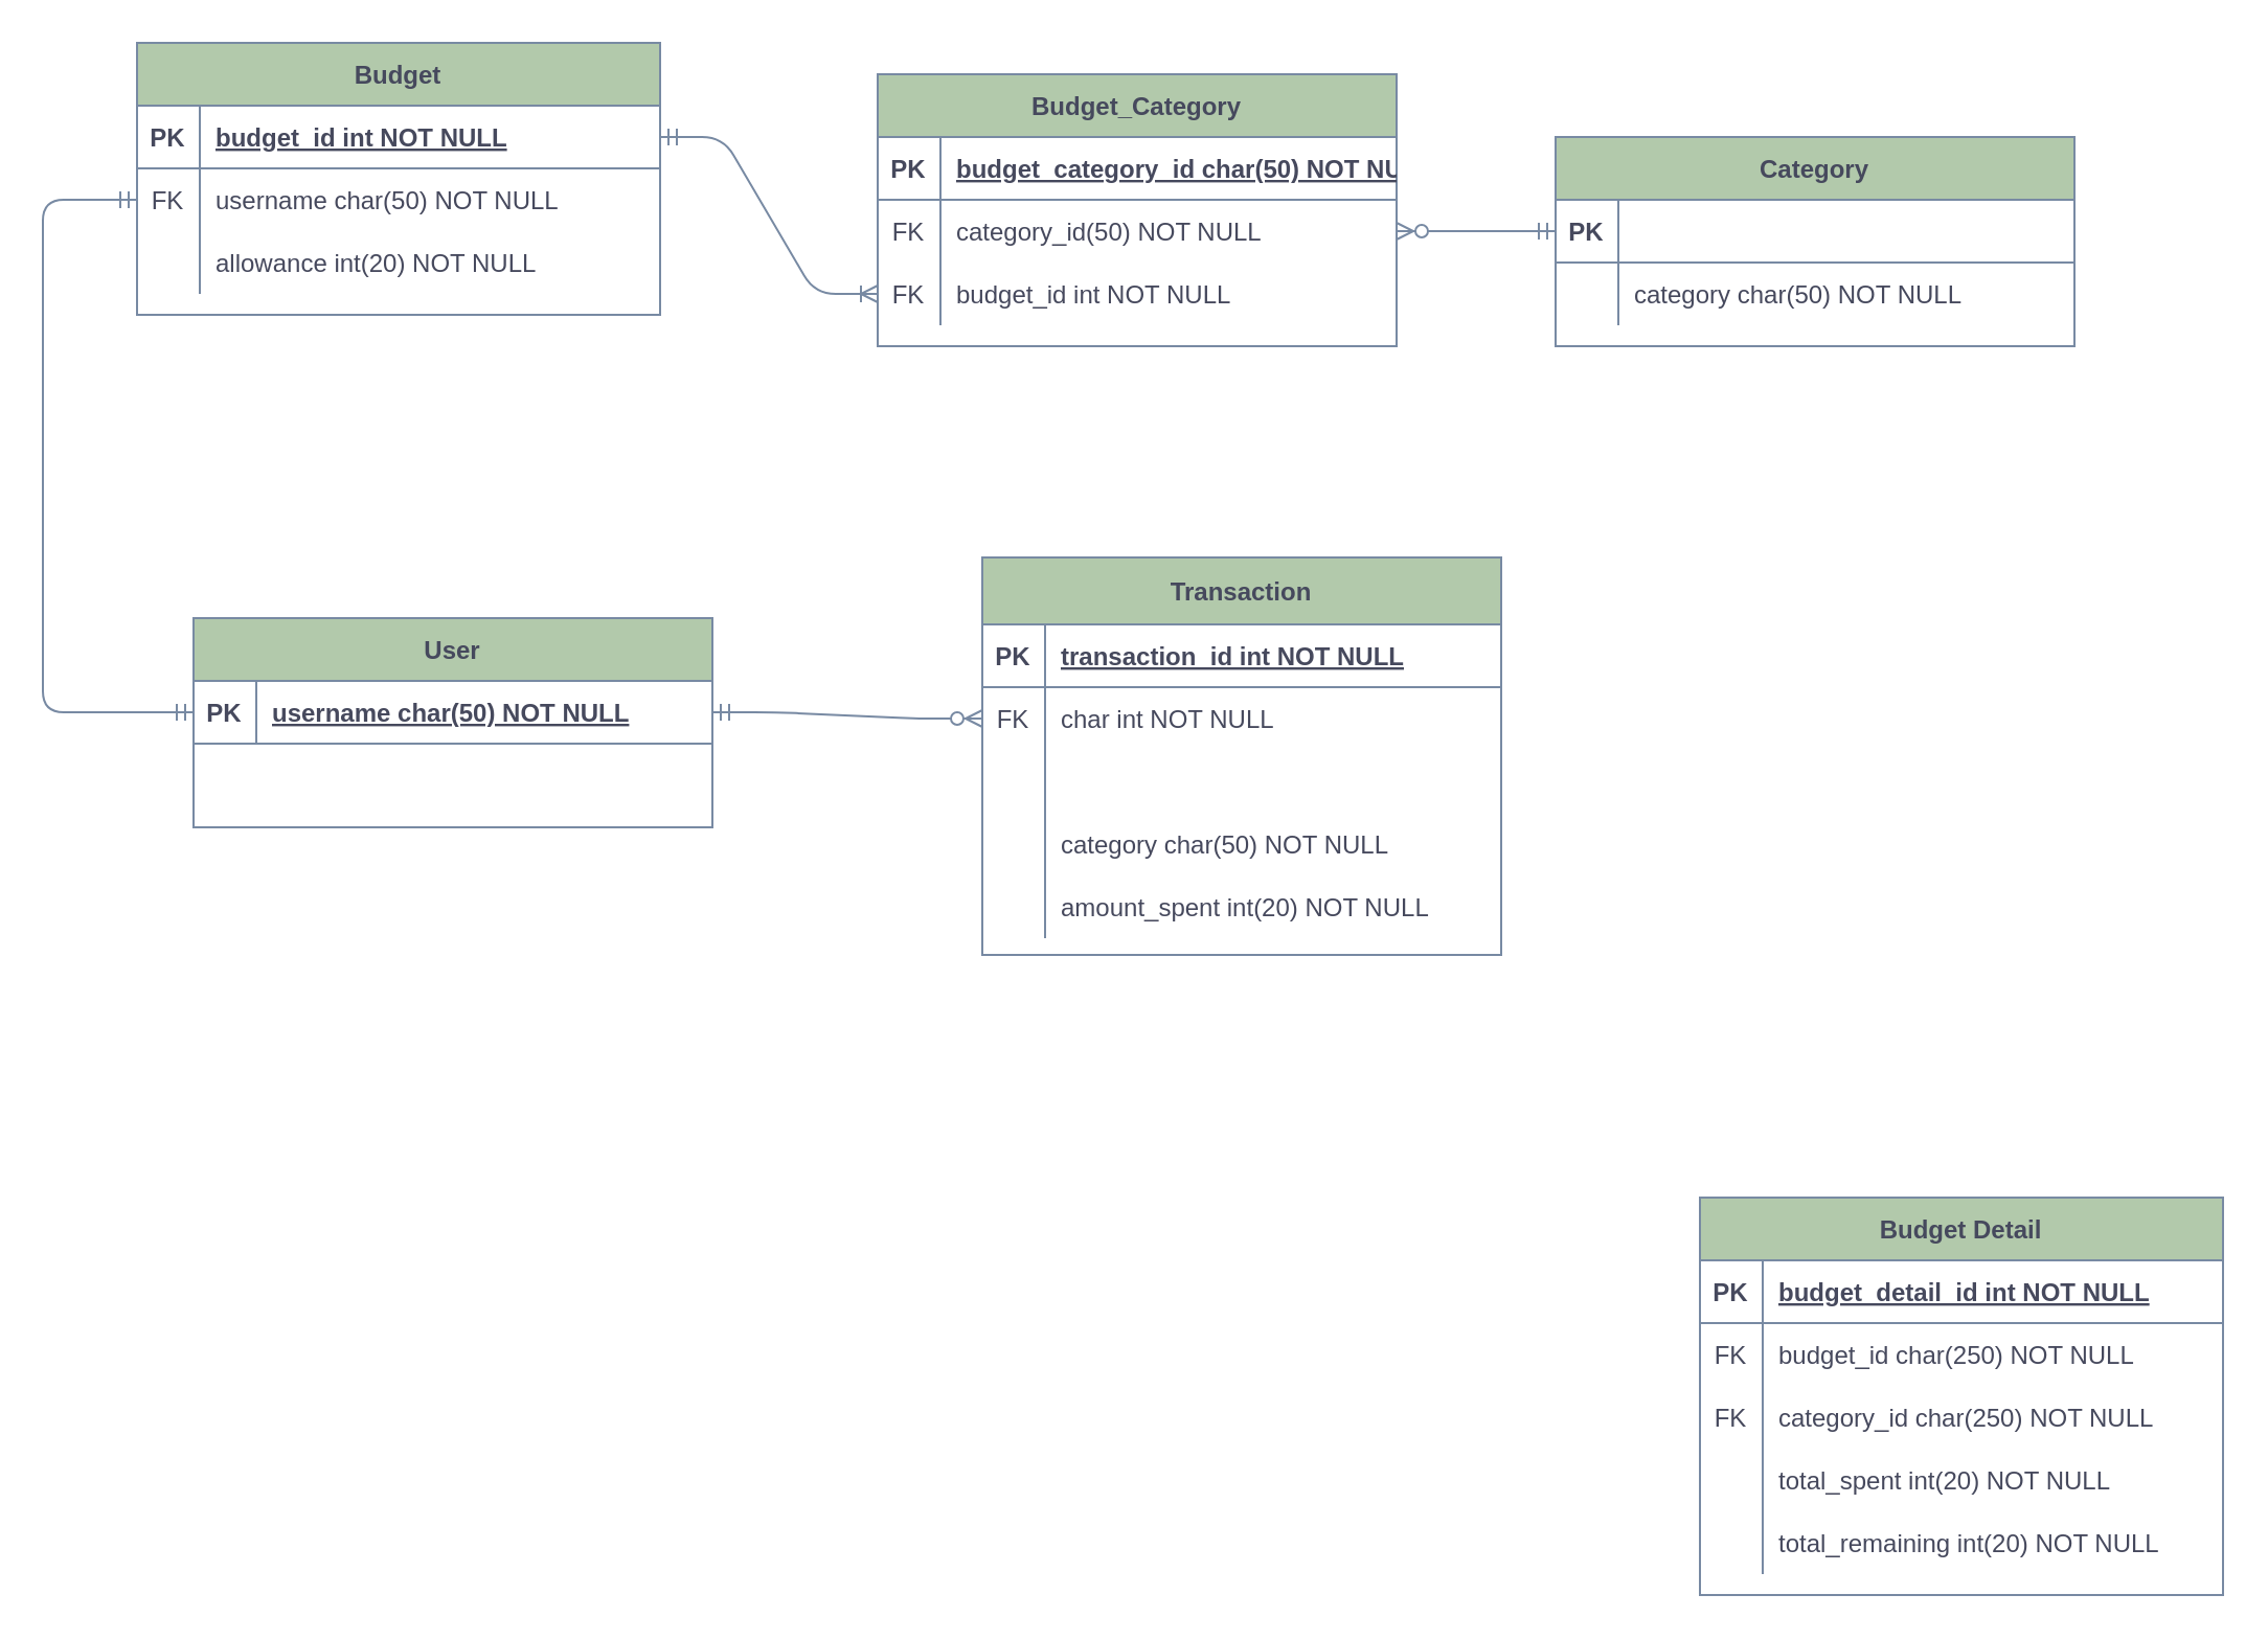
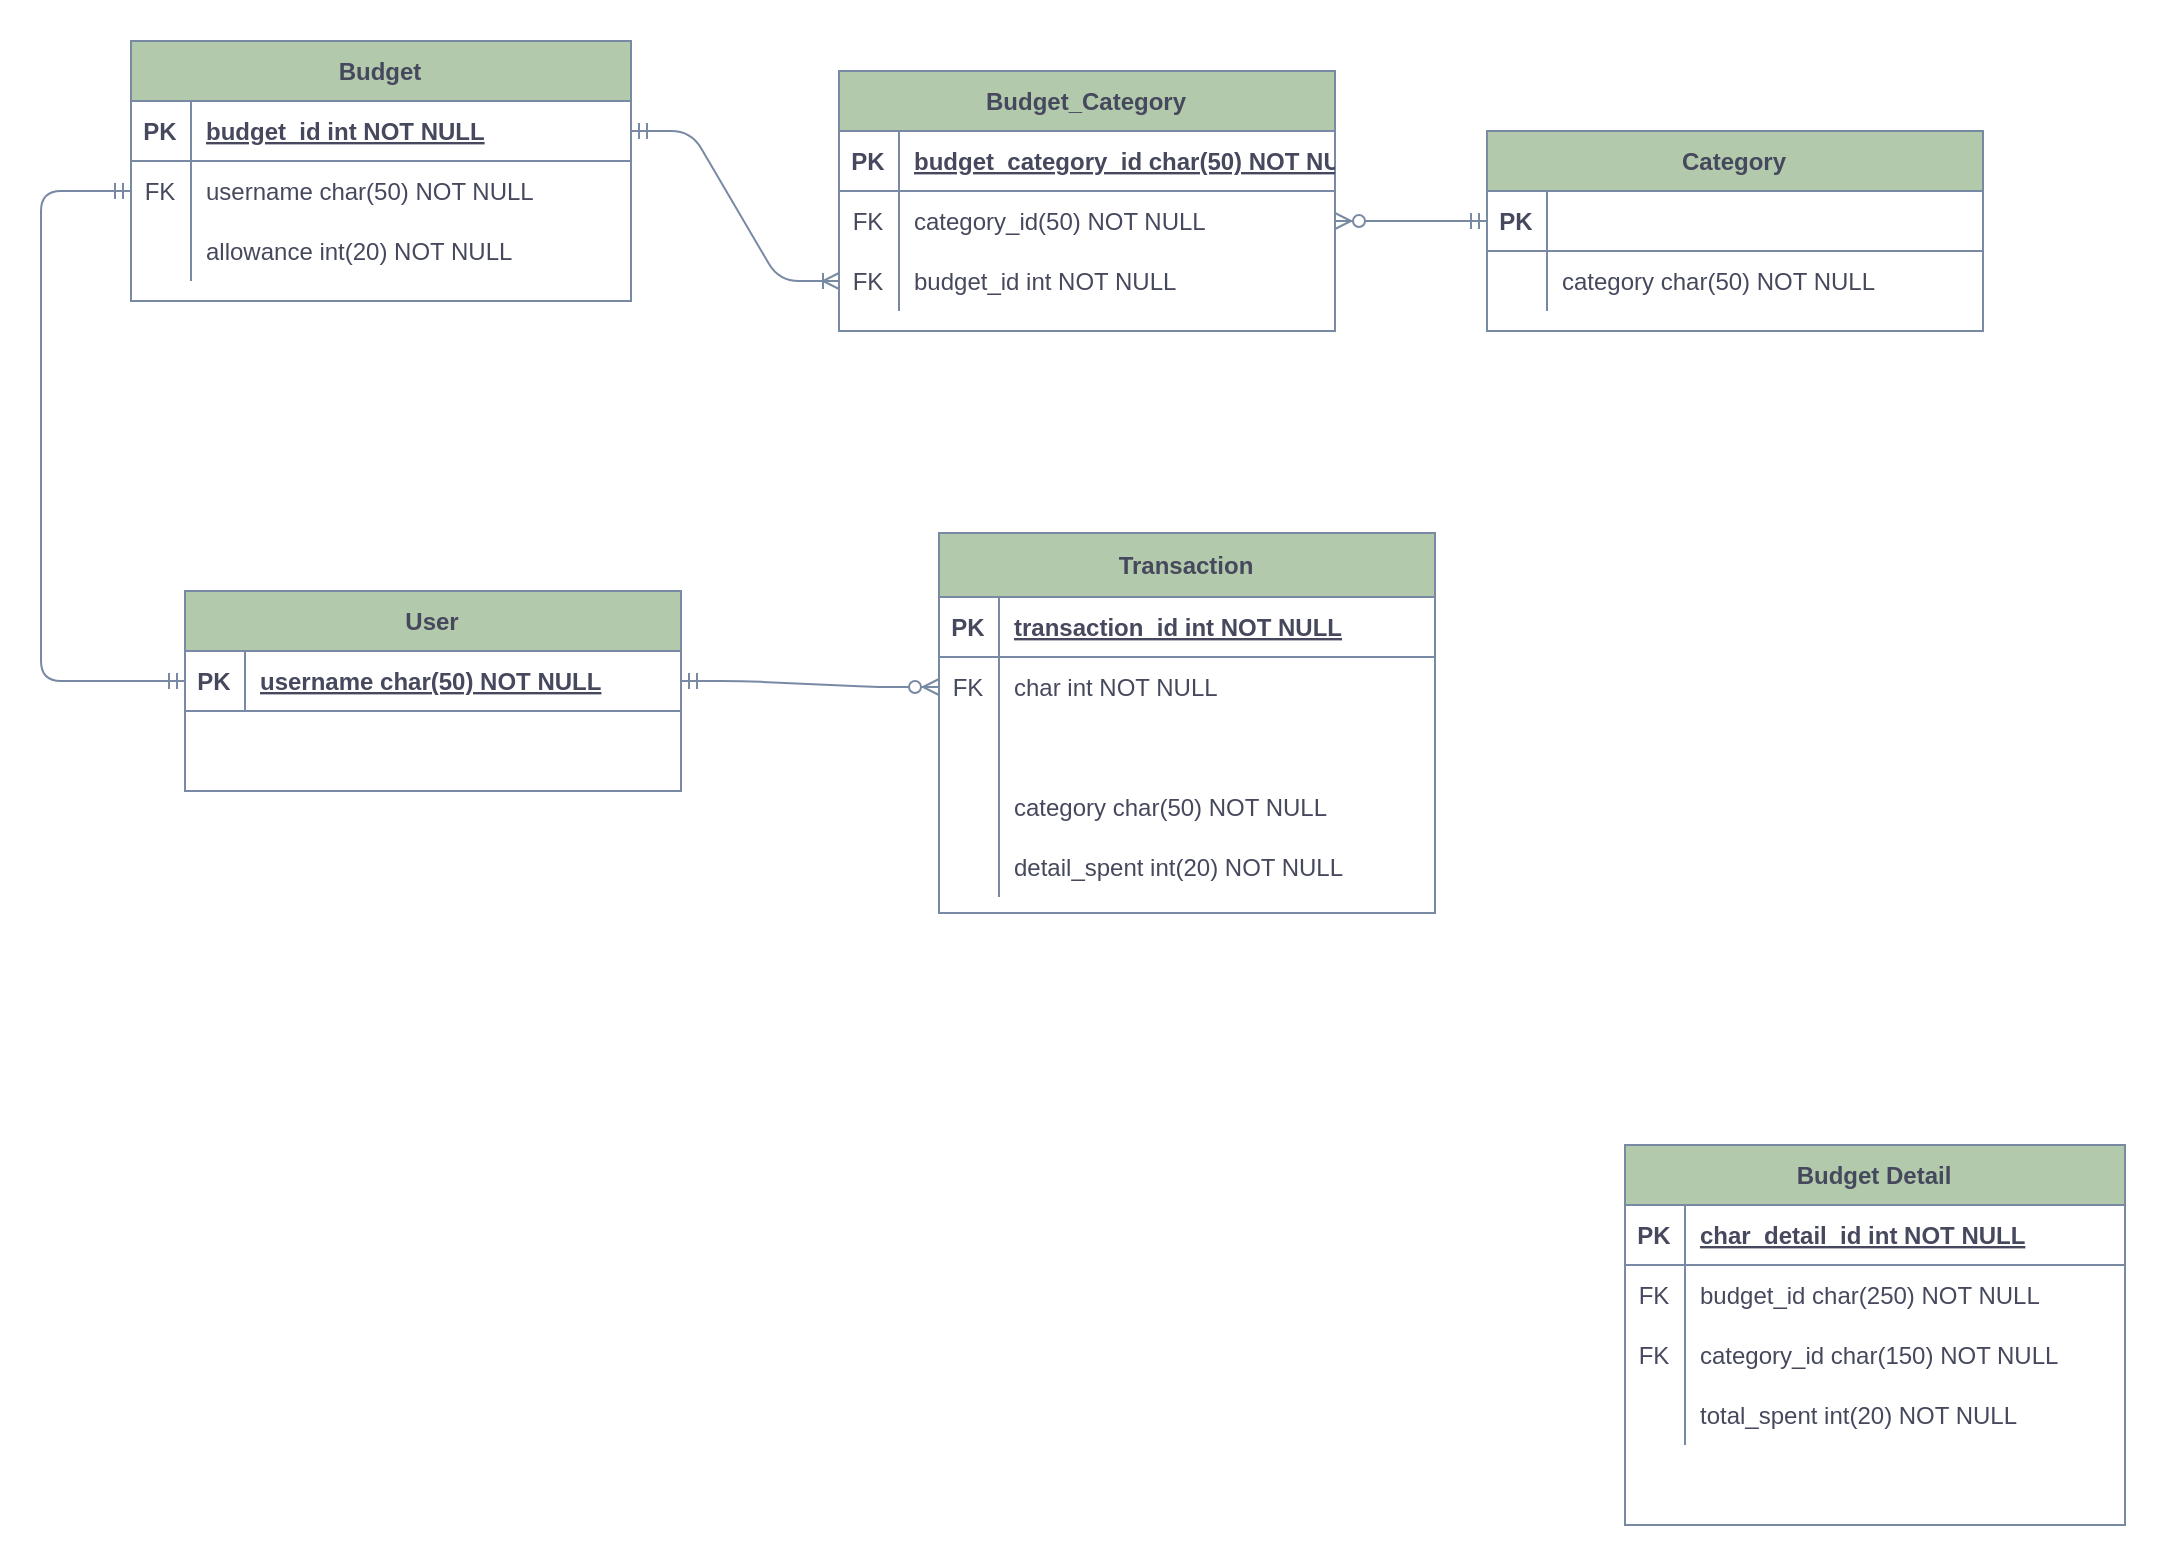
- <mxCell id="49" value="amount_spent int(20) NOT NULL" style="shape=partialRectangle;overflow=hidden;connectable=0;fillColor=none;top=0;left=0;bottom=0;right=0;align=left;spacingLeft=6;strokeColor=#788AA3;fontColor=#46495D;" vertex="1" parent="47"><mxGeometry x="30" width="218" height="30" as="geometry" /></mxCell>
+ <mxCell id="49" value="detail_spent int(20) NOT NULL" style="shape=partialRectangle;overflow=hidden;connectable=0;fillColor=none;top=0;left=0;bottom=0;right=0;align=left;spacingLeft=6;strokeColor=#788AA3;fontColor=#46495D;" vertex="1" parent="47"><mxGeometry x="30" width="218" height="30" as="geometry" /></mxCell>
- <mxCell id="21" value="budget_detail_id int NOT NULL " style="shape=partialRectangle;overflow=hidden;connectable=0;fillColor=none;top=0;left=0;bottom=0;right=0;align=left;spacingLeft=6;fontStyle=5;strokeColor=#788AA3;fontColor=#46495D;" vertex="1" parent="19"><mxGeometry x="30" width="220" height="30" as="geometry" /></mxCell>
+ <mxCell id="21" value="char_detail_id int NOT NULL " style="shape=partialRectangle;overflow=hidden;connectable=0;fillColor=none;top=0;left=0;bottom=0;right=0;align=left;spacingLeft=6;fontStyle=5;strokeColor=#788AA3;fontColor=#46495D;" vertex="1" parent="19"><mxGeometry x="30" width="220" height="30" as="geometry" /></mxCell>
- <mxCell id="27" value="category_id char(250) NOT NULL" style="shape=partialRectangle;overflow=hidden;connectable=0;fillColor=none;top=0;left=0;bottom=0;right=0;align=left;spacingLeft=6;strokeColor=#788AA3;fontColor=#46495D;" vertex="1" parent="25"><mxGeometry x="30" width="220" height="30" as="geometry" /></mxCell>
+ <mxCell id="27" value="category_id char(150) NOT NULL" style="shape=partialRectangle;overflow=hidden;connectable=0;fillColor=none;top=0;left=0;bottom=0;right=0;align=left;spacingLeft=6;strokeColor=#788AA3;fontColor=#46495D;" vertex="1" parent="25"><mxGeometry x="30" width="220" height="30" as="geometry" /></mxCell>
- <mxCell id="33" value="total_remaining int(20) NOT NULL" style="shape=partialRectangle;overflow=hidden;connectable=0;fillColor=none;top=0;left=0;bottom=0;right=0;align=left;spacingLeft=6;strokeColor=#788AA3;fontColor=#46495D;" vertex="1" parent="31"><mxGeometry x="30" width="220" height="30" as="geometry" /></mxCell>
